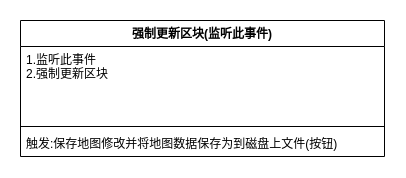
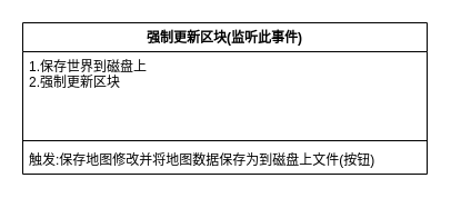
- <mxCell id="3" value="1.监听此事件&lt;div&gt;2.强制更新区块&lt;/div&gt;" style="text;strokeColor=none;fillColor=none;align=left;verticalAlign=top;spacingLeft=4;spacingRight=4;overflow=hidden;rotatable=0;points=[[0,0.5],[1,0.5]];portConstraint=eastwest;whiteSpace=wrap;html=1;" vertex="1" parent="2"><mxGeometry y="26" width="364" height="76" as="geometry" /></mxCell>
+ <mxCell id="3" value="1.保存世界到磁盘上&lt;div&gt;2.强制更新区块&lt;/div&gt;" style="text;strokeColor=none;fillColor=none;align=left;verticalAlign=top;spacingLeft=4;spacingRight=4;overflow=hidden;rotatable=0;points=[[0,0.5],[1,0.5]];portConstraint=eastwest;whiteSpace=wrap;html=1;" vertex="1" parent="2"><mxGeometry y="26" width="364" height="76" as="geometry" /></mxCell>
